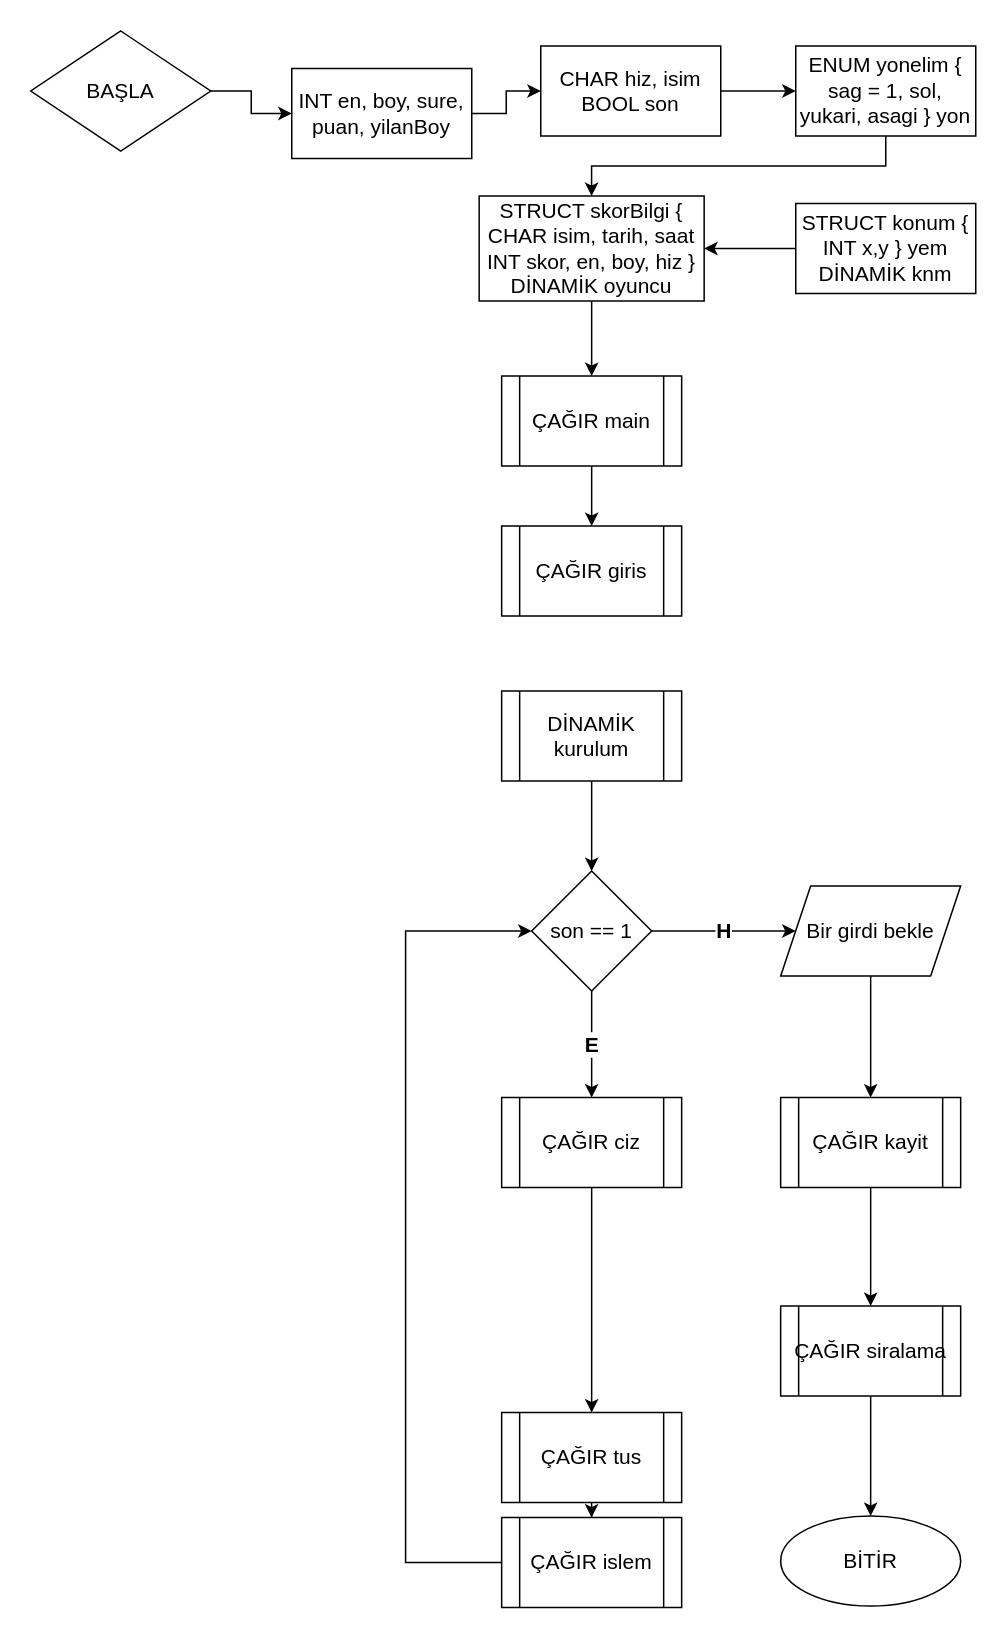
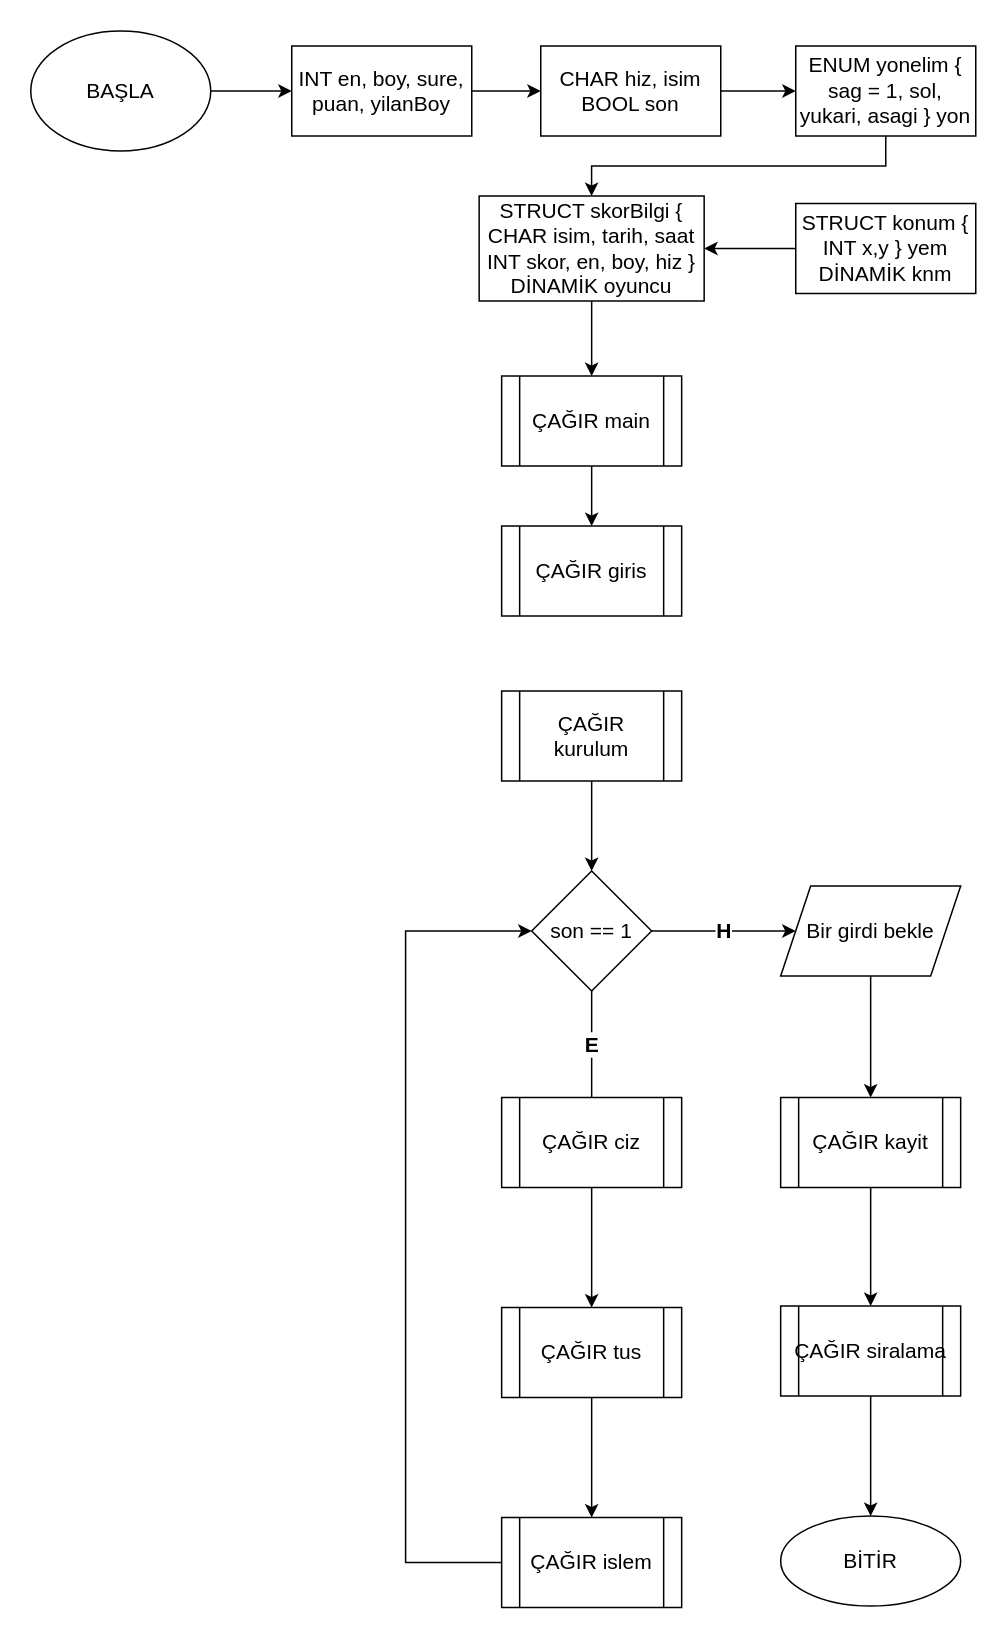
- <mxCell id="3" value="BAŞLA" style="rhombus;whiteSpace=wrap;html=1;fontSize=14;" vertex="1" parent="1"><mxGeometry x="20" y="20" width="120" height="80" as="geometry" /></mxCell>
+ <mxCell id="3" value="BAŞLA" style="ellipse;whiteSpace=wrap;html=1;fontSize=14;" vertex="1" parent="1"><mxGeometry x="20" y="20" width="120" height="80" as="geometry" /></mxCell>
- <mxCell id="24" value="INT en, boy, sure, puan, yilanBoy" style="whiteSpace=wrap;html=1;fontSize=14;" vertex="1" parent="1"><mxGeometry x="194" y="45" width="120" height="60" as="geometry" /></mxCell>
+ <mxCell id="24" value="INT en, boy, sure, puan, yilanBoy" style="whiteSpace=wrap;html=1;fontSize=14;" vertex="1" parent="1"><mxGeometry x="194" y="30" width="120" height="60" as="geometry" /></mxCell>
- <mxCell id="6" value="DİNAMİK kurulum" style="shape=process;whiteSpace=wrap;html=1;backgroundOutline=1;fontSize=14;" vertex="1" parent="1"><mxGeometry x="333.94" y="460" width="120" height="60" as="geometry" /></mxCell>
+ <mxCell id="6" value="ÇAĞIR kurulum" style="shape=process;whiteSpace=wrap;html=1;backgroundOutline=1;fontSize=14;" vertex="1" parent="1"><mxGeometry x="333.94" y="460" width="120" height="60" as="geometry" /></mxCell>
- <mxCell id="8" value="E" style="edgeStyle=orthogonalEdgeStyle;rounded=0;orthogonalLoop=1;jettySize=auto;html=1;fontSize=14;fontStyle=1" edge="1" parent="1" source="9" target="17"><mxGeometry relative="1" as="geometry" /></mxCell>
+ <mxCell id="8" value="E" style="edgeStyle=orthogonalEdgeStyle;rounded=0;orthogonalLoop=1;jettySize=auto;html=1;fontSize=14;fontStyle=1;endArrow=none;" edge="1" parent="1" source="9" target="17"><mxGeometry relative="1" as="geometry" /></mxCell>
- <mxCell id="19" value="ÇAĞIR tus" style="shape=process;whiteSpace=wrap;html=1;backgroundOutline=1;fontSize=14;" vertex="1" parent="1"><mxGeometry x="333.94" y="941" width="120" height="60" as="geometry" /></mxCell>
+ <mxCell id="19" value="ÇAĞIR tus" style="shape=process;whiteSpace=wrap;html=1;backgroundOutline=1;fontSize=14;" vertex="1" parent="1"><mxGeometry x="333.94" y="871" width="120" height="60" as="geometry" /></mxCell>
